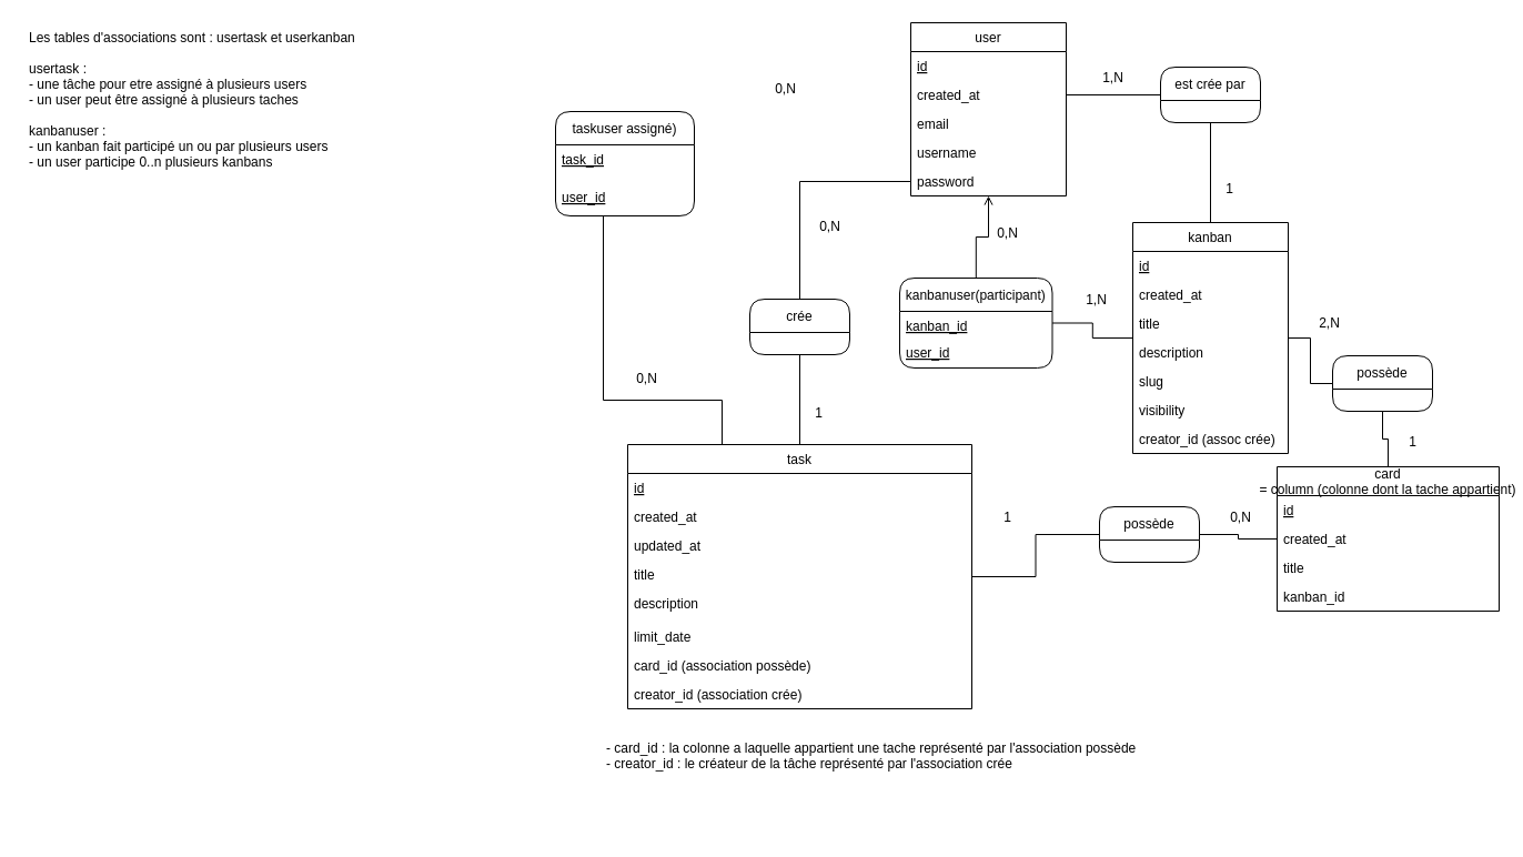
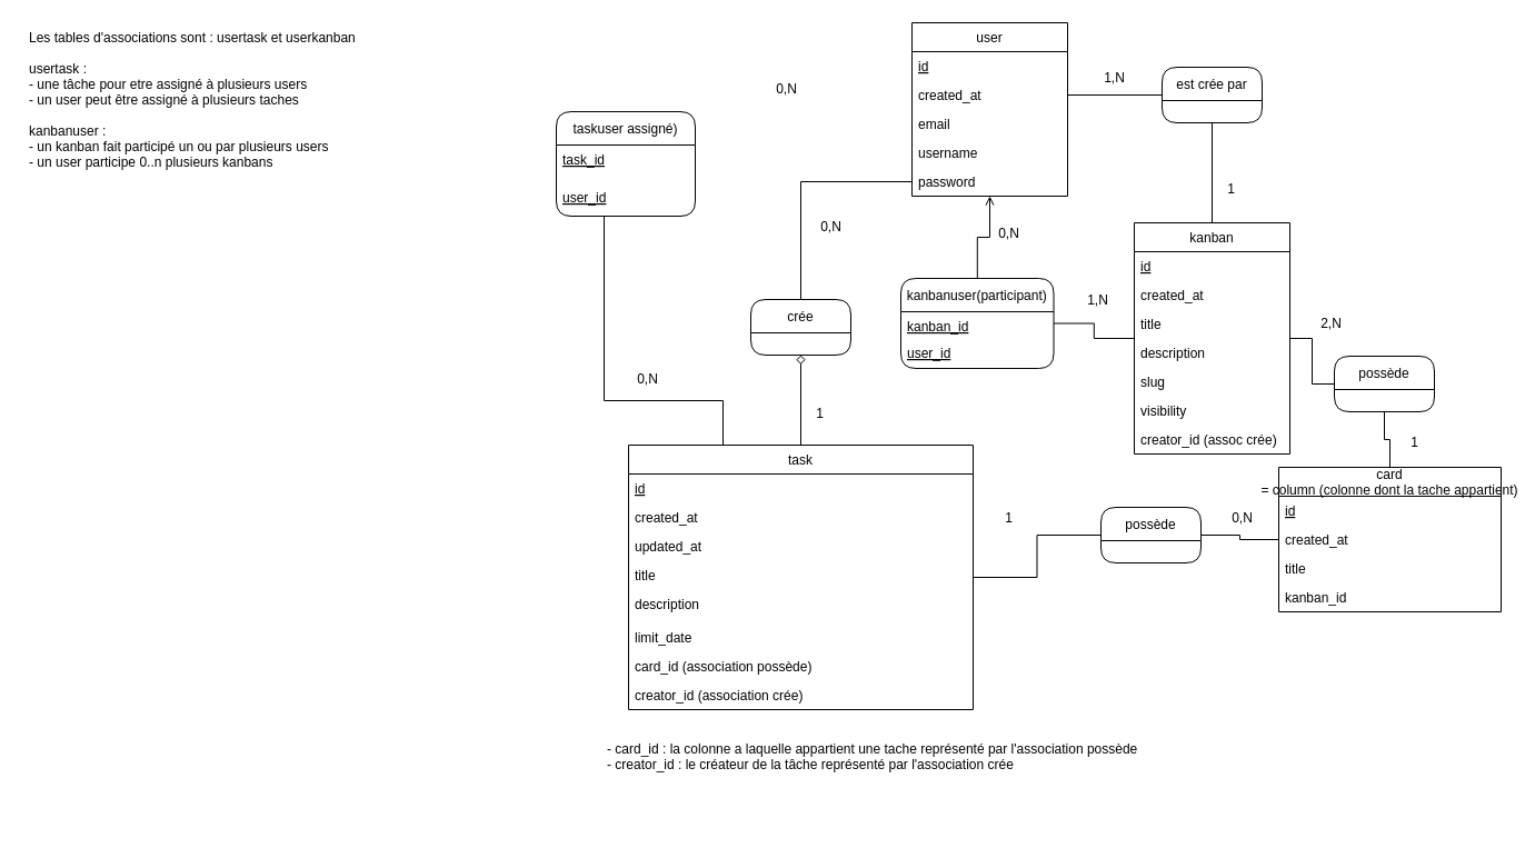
- <mxCell id="51" value="" style="edgeStyle=orthogonalEdgeStyle;rounded=0;orthogonalLoop=1;jettySize=auto;html=1;endArrow=none;endFill=0;" parent="1" source="21" target="50" edge="1"><mxGeometry relative="1" as="geometry"><mxPoint x="720" y="400" as="sourcePoint" /><mxPoint x="820" y="163" as="targetPoint" /></mxGeometry></mxCell>
+ <mxCell id="51" value="" style="edgeStyle=orthogonalEdgeStyle;rounded=0;orthogonalLoop=1;jettySize=auto;html=1;endArrow=diamond;endFill=0;" parent="1" source="21" target="50" edge="1"><mxGeometry relative="1" as="geometry"><mxPoint x="720" y="400" as="sourcePoint" /><mxPoint x="820" y="163" as="targetPoint" /></mxGeometry></mxCell>
